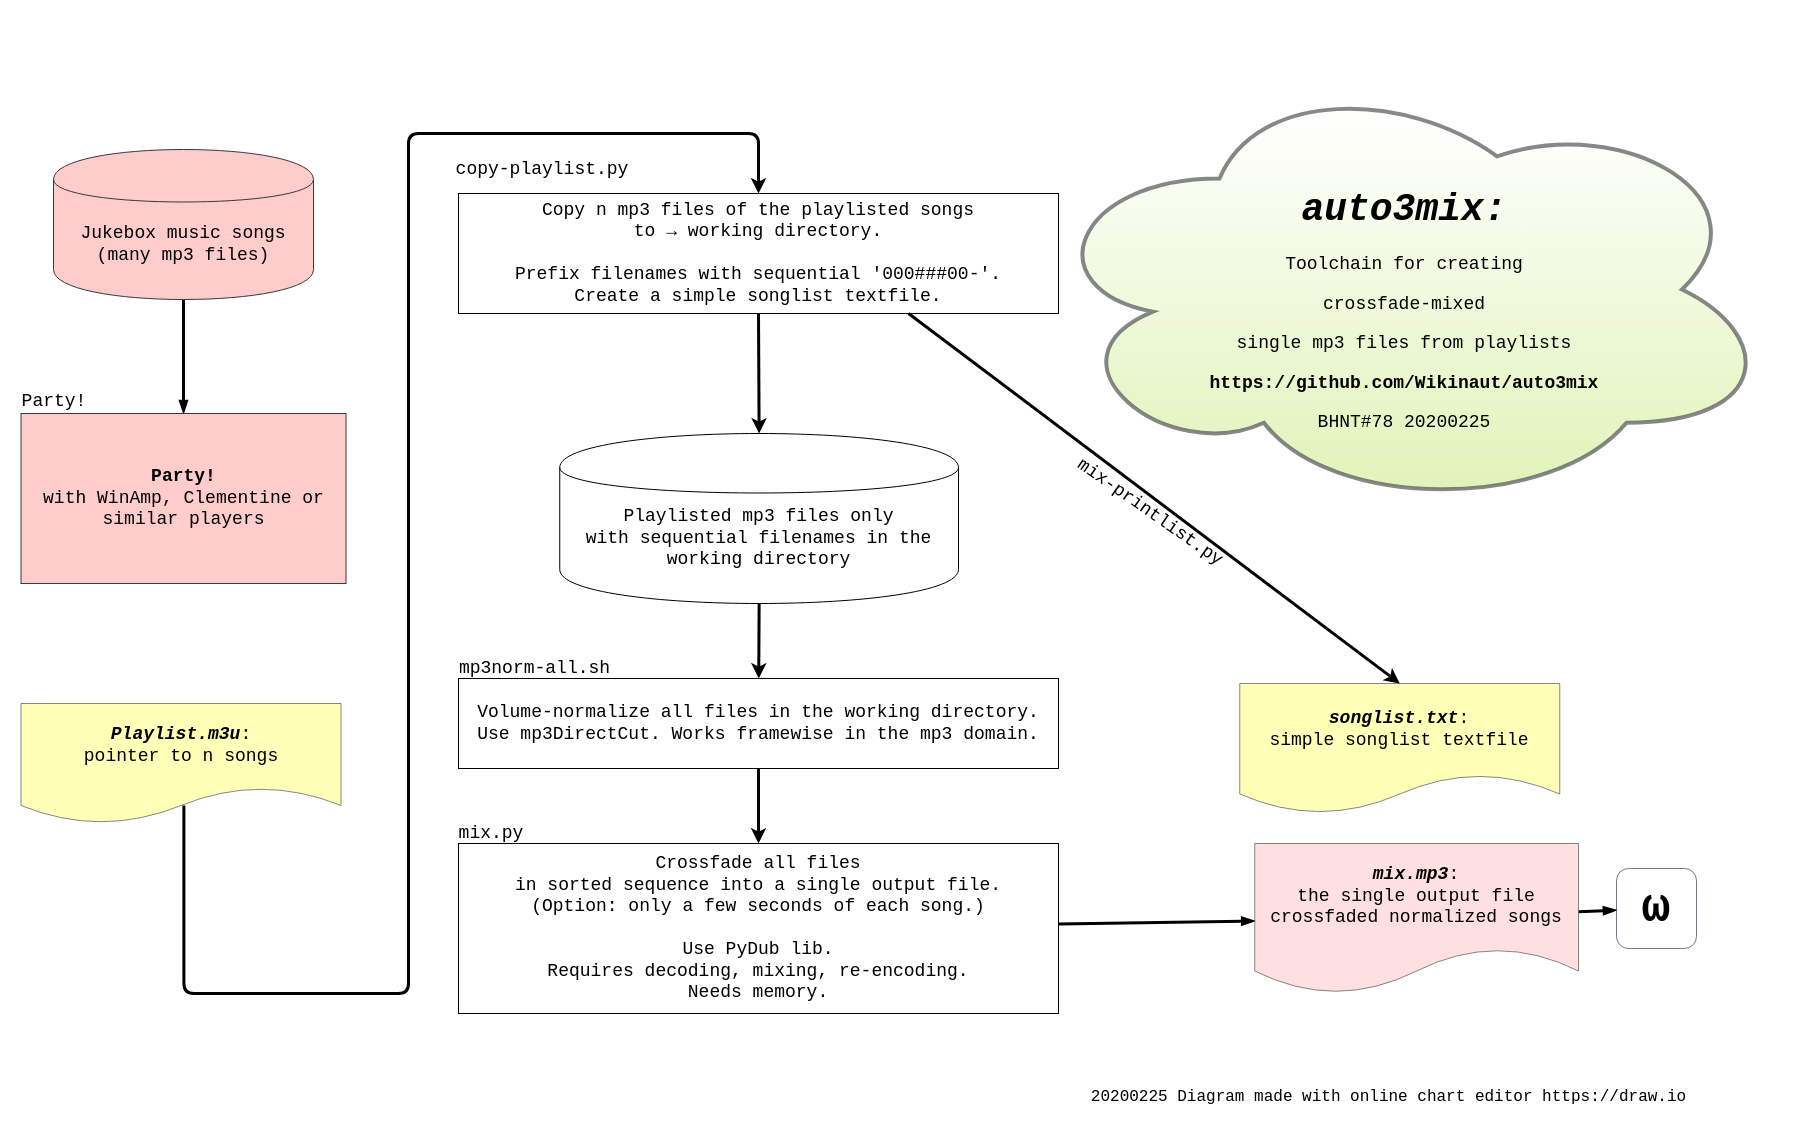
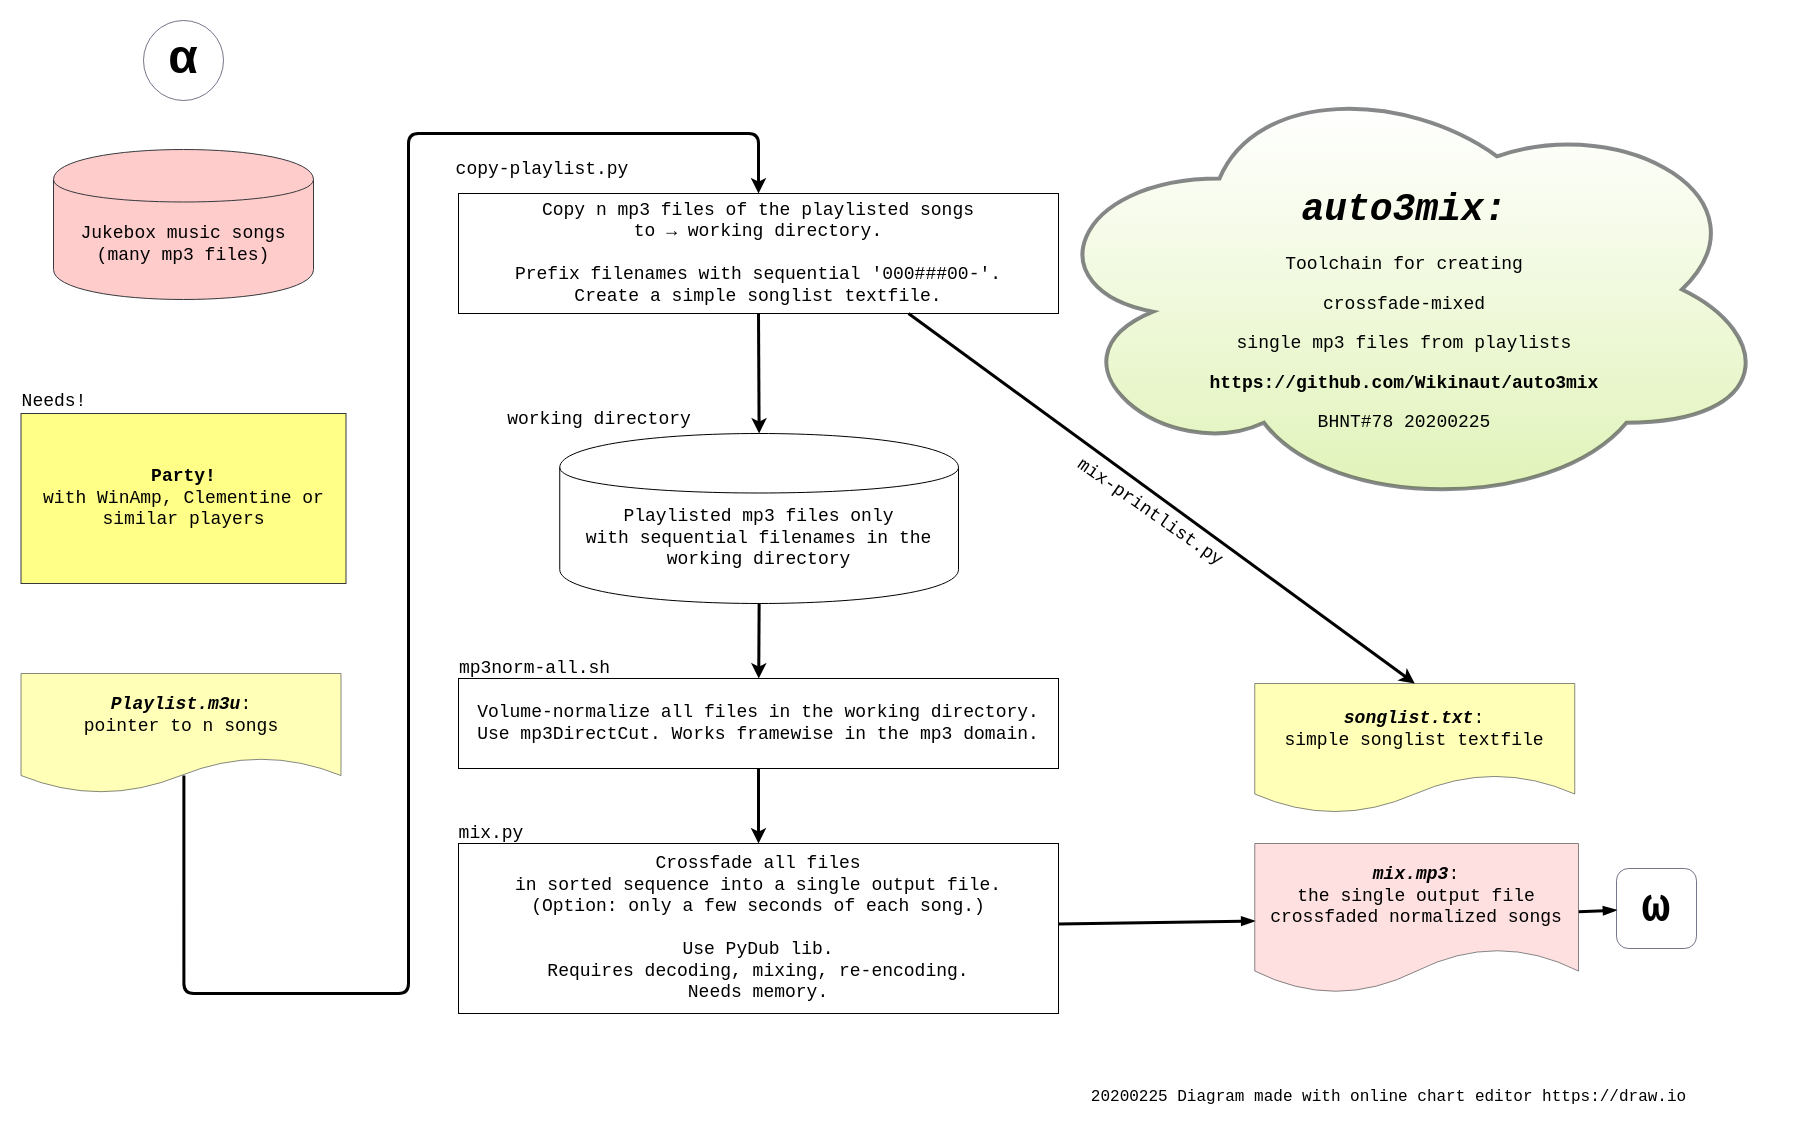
+ <mxCell id="23" value="&lt;h3&gt;&lt;font style=&quot;font-size: 48px&quot; face=&quot;Courier New&quot;&gt;&lt;span class=&quot;detail_character_unicode&quot;&gt;α&lt;/span&gt;&lt;/font&gt;&lt;/h3&gt;" style="ellipse;whiteSpace=wrap;html=1;aspect=fixed;shadow=0;strokeColor=#181D3D;strokeWidth=1;gradientColor=none;fontFamily=Courier New;fontSize=18;opacity=60;" parent="1" vertex="1"><mxGeometry x="143" y="20" width="80" height="80" as="geometry" /></mxCell>
- <mxCell id="3" value="" style="edgeStyle=none;orthogonalLoop=1;jettySize=auto;html=1;endArrow=blockThin;endFill=1;strokeWidth=3;fontFamily=Courier New;fontSize=18;fontStyle=0" parent="1" source="4" target="5" edge="1"><mxGeometry relative="1" as="geometry" /></mxCell>
- <mxCell id="30" value="Party!" style="text;html=1;strokeColor=none;fillColor=none;align=center;verticalAlign=middle;whiteSpace=wrap;rounded=0;shadow=0;fontFamily=Courier New;fontSize=18;opacity=60;" parent="1" vertex="1"><mxGeometry x="20.5" y="386" width="66" height="29" as="geometry" /></mxCell>
+ <mxCell id="30" value="Needs!" style="text;html=1;strokeColor=none;fillColor=none;align=center;verticalAlign=middle;whiteSpace=wrap;rounded=0;shadow=0;fontFamily=Courier New;fontSize=18;opacity=60;" parent="1" vertex="1"><mxGeometry x="20.5" y="386" width="66" height="29" as="geometry" /></mxCell>
+ <mxCell id="25" value="&lt;div&gt;working directory&lt;/div&gt;" style="text;html=1;strokeColor=none;fillColor=none;align=center;verticalAlign=middle;whiteSpace=wrap;rounded=0;shadow=0;fontFamily=Courier New;fontSize=18;opacity=60;" parent="1" vertex="1"><mxGeometry x="480" y="407" width="238" height="23" as="geometry" /></mxCell>
- <mxCell id="5" value="&lt;font style=&quot;font-size: 18px&quot;&gt;&lt;b&gt;Party!&lt;/b&gt;&lt;br style=&quot;font-size: 18px&quot;&gt;with WinAmp, Clementine or similar players&lt;/font&gt;" style="rounded=0;whiteSpace=wrap;html=1;fillColor=#ffcccc;strokeColor=#36393d;strokeWidth=1;fontFamily=Courier New;fontSize=18;fontStyle=0" parent="1" vertex="1"><mxGeometry x="20.5" y="413" width="325" height="170" as="geometry" /></mxCell>
+ <mxCell id="5" value="&lt;font style=&quot;font-size: 18px&quot;&gt;&lt;b&gt;Party!&lt;/b&gt;&lt;br style=&quot;font-size: 18px&quot;&gt;with WinAmp, Clementine or similar players&lt;/font&gt;" style="rounded=0;whiteSpace=wrap;html=1;fillColor=#ffff88;strokeColor=#36393d;strokeWidth=1;fontFamily=Courier New;fontSize=18;fontStyle=0;" parent="1" vertex="1"><mxGeometry x="20.5" y="413" width="325" height="170" as="geometry" /></mxCell>
- <mxCell id="19" value="&lt;font style=&quot;font-size: 18px&quot;&gt;&lt;span class=&quot;edgeLabel&quot; style=&quot;font-size: 18px&quot;&gt;&lt;i style=&quot;font-size: 18px&quot;&gt;&lt;span style=&quot;font-size: 18px&quot;&gt;&lt;br&gt;&lt;b&gt;songlist.txt&lt;/b&gt;&lt;/span&gt;&lt;/i&gt;:&lt;br style=&quot;font-size: 18px&quot;&gt;&lt;/span&gt;&lt;/font&gt;&lt;div style=&quot;font-size: 18px&quot;&gt;&lt;font style=&quot;font-size: 18px&quot;&gt;&lt;span class=&quot;edgeLabel&quot; style=&quot;font-size: 18px&quot;&gt;simple songlist textfile&lt;/span&gt;&lt;/font&gt;&lt;/div&gt;&lt;div style=&quot;font-size: 18px&quot;&gt;&lt;font style=&quot;font-size: 18px&quot;&gt;&lt;span class=&quot;edgeLabel&quot; style=&quot;font-size: 18px&quot;&gt;&lt;br style=&quot;font-size: 18px&quot;&gt;&lt;/span&gt;&lt;/font&gt;&lt;/div&gt;&lt;div style=&quot;font-size: 18px&quot;&gt;&lt;font style=&quot;font-size: 18px&quot;&gt;&lt;span class=&quot;edgeLabel&quot; style=&quot;font-size: 18px&quot;&gt;&lt;/span&gt;&lt;/font&gt;&lt;/div&gt;" style="shape=document;whiteSpace=wrap;html=1;boundedLbl=1;shadow=0;strokeColor=#36393d;strokeWidth=1;opacity=60;fontFamily=Courier New;fontSize=18;fontStyle=0;fillColor=#ffff88;" parent="1" vertex="1"><mxGeometry x="1239.25" y="683" width="320" height="130" as="geometry" /></mxCell>
+ <mxCell id="19" value="&lt;font style=&quot;font-size: 18px&quot;&gt;&lt;span class=&quot;edgeLabel&quot; style=&quot;font-size: 18px&quot;&gt;&lt;i style=&quot;font-size: 18px&quot;&gt;&lt;span style=&quot;font-size: 18px&quot;&gt;&lt;br&gt;&lt;b&gt;songlist.txt&lt;/b&gt;&lt;/span&gt;&lt;/i&gt;:&lt;br style=&quot;font-size: 18px&quot;&gt;&lt;/span&gt;&lt;/font&gt;&lt;div style=&quot;font-size: 18px&quot;&gt;&lt;font style=&quot;font-size: 18px&quot;&gt;&lt;span class=&quot;edgeLabel&quot; style=&quot;font-size: 18px&quot;&gt;simple songlist textfile&lt;/span&gt;&lt;/font&gt;&lt;/div&gt;&lt;div style=&quot;font-size: 18px&quot;&gt;&lt;font style=&quot;font-size: 18px&quot;&gt;&lt;span class=&quot;edgeLabel&quot; style=&quot;font-size: 18px&quot;&gt;&lt;br style=&quot;font-size: 18px&quot;&gt;&lt;/span&gt;&lt;/font&gt;&lt;/div&gt;&lt;div style=&quot;font-size: 18px&quot;&gt;&lt;font style=&quot;font-size: 18px&quot;&gt;&lt;span class=&quot;edgeLabel&quot; style=&quot;font-size: 18px&quot;&gt;&lt;/span&gt;&lt;/font&gt;&lt;/div&gt;" style="shape=document;whiteSpace=wrap;html=1;boundedLbl=1;shadow=0;strokeColor=#36393d;strokeWidth=1;opacity=60;fontFamily=Courier New;fontSize=18;fontStyle=0;fillColor=#ffff88;" parent="1" vertex="1"><mxGeometry x="1254.25" y="683" width="320" height="130" as="geometry" /></mxCell>
- <mxCell id="18" value="&lt;font style=&quot;font-size: 18px&quot;&gt;&lt;span class=&quot;edgeLabel&quot; style=&quot;font-size: 18px&quot;&gt;&lt;b&gt;&lt;span style=&quot;font-size: 18px&quot;&gt;&lt;i style=&quot;font-size: 18px&quot;&gt;Playlist.m3u&lt;/i&gt;&lt;/span&gt;&lt;/b&gt;:&lt;br style=&quot;font-size: 18px&quot;&gt;pointer to n songs&lt;/span&gt;&lt;/font&gt;" style="shape=document;whiteSpace=wrap;html=1;boundedLbl=1;shadow=0;strokeColor=#36393d;strokeWidth=1;opacity=60;fontFamily=Courier New;fontSize=18;fontStyle=0;fillColor=#ffff88;" parent="1" vertex="1"><mxGeometry x="20.5" y="703" width="320" height="120" as="geometry" /></mxCell>
+ <mxCell id="18" value="&lt;font style=&quot;font-size: 18px&quot;&gt;&lt;span class=&quot;edgeLabel&quot; style=&quot;font-size: 18px&quot;&gt;&lt;b&gt;&lt;span style=&quot;font-size: 18px&quot;&gt;&lt;i style=&quot;font-size: 18px&quot;&gt;Playlist.m3u&lt;/i&gt;&lt;/span&gt;&lt;/b&gt;:&lt;br style=&quot;font-size: 18px&quot;&gt;pointer to n songs&lt;/span&gt;&lt;/font&gt;" style="shape=document;whiteSpace=wrap;html=1;boundedLbl=1;shadow=0;strokeColor=#36393d;strokeWidth=1;opacity=60;fontFamily=Courier New;fontSize=18;fontStyle=0;fillColor=#ffff88;" parent="1" vertex="1"><mxGeometry x="20.5" y="673" width="320" height="120" as="geometry" /></mxCell>
